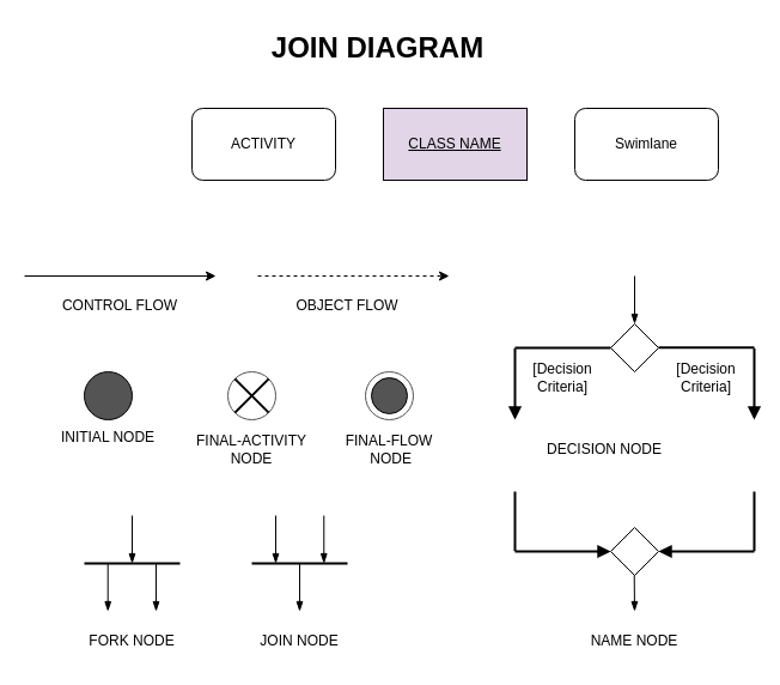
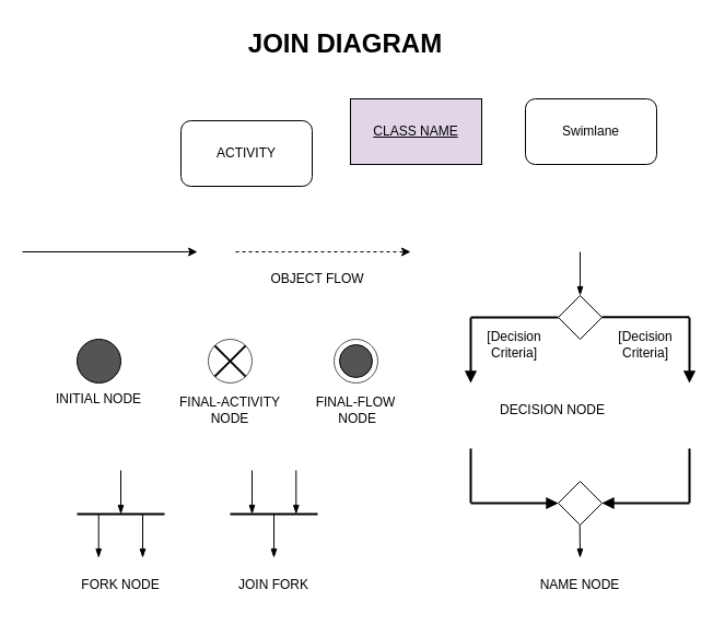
- <mxCell id="3" value="ACTIVITY" style="rounded=1;whiteSpace=wrap;html=1;" vertex="1" parent="1"><mxGeometry x="160" y="90" width="120" height="60" as="geometry" /></mxCell>
+ <mxCell id="3" value="ACTIVITY" style="rounded=1;whiteSpace=wrap;html=1;" vertex="1" parent="1"><mxGeometry x="165" y="110" width="120" height="60" as="geometry" /></mxCell>
- <mxCell id="6" value="CONTROL FLOW" style="text;html=1;align=center;verticalAlign=middle;whiteSpace=wrap;rounded=0;" vertex="1" parent="1"><mxGeometry x="40" y="240" width="120" height="30" as="geometry" /></mxCell>
- <mxCell id="43" value="JOIN NODE" style="text;html=1;align=center;verticalAlign=middle;whiteSpace=wrap;rounded=0;" vertex="1" parent="1"><mxGeometry x="190" y="520" width="120" height="30" as="geometry" /></mxCell>
+ <mxCell id="43" value="JOIN FORK" style="text;html=1;align=center;verticalAlign=middle;whiteSpace=wrap;rounded=0;" vertex="1" parent="1"><mxGeometry x="190" y="520" width="120" height="30" as="geometry" /></mxCell>
